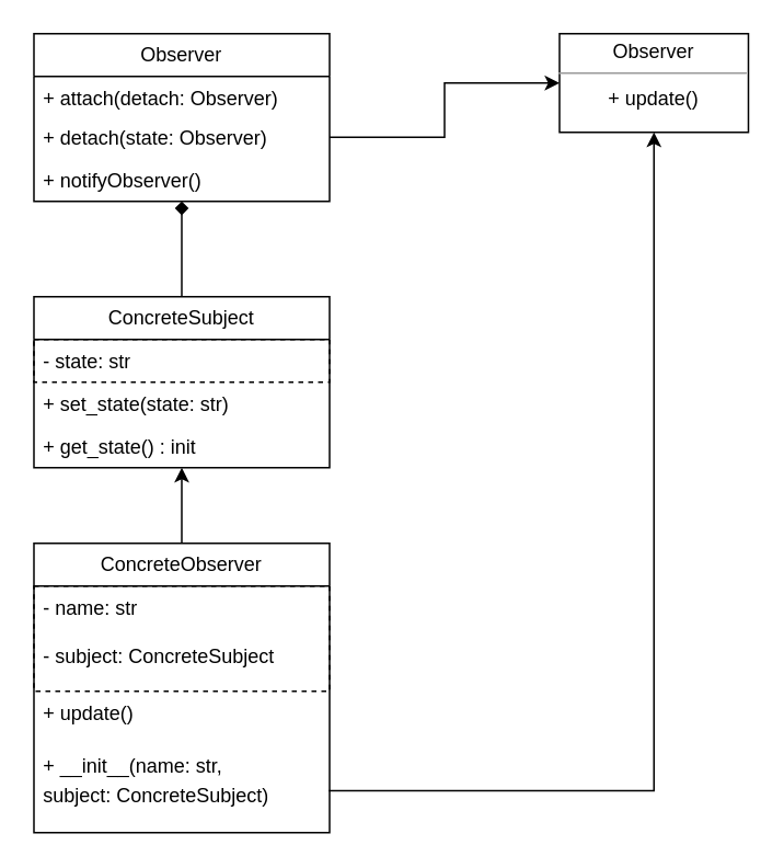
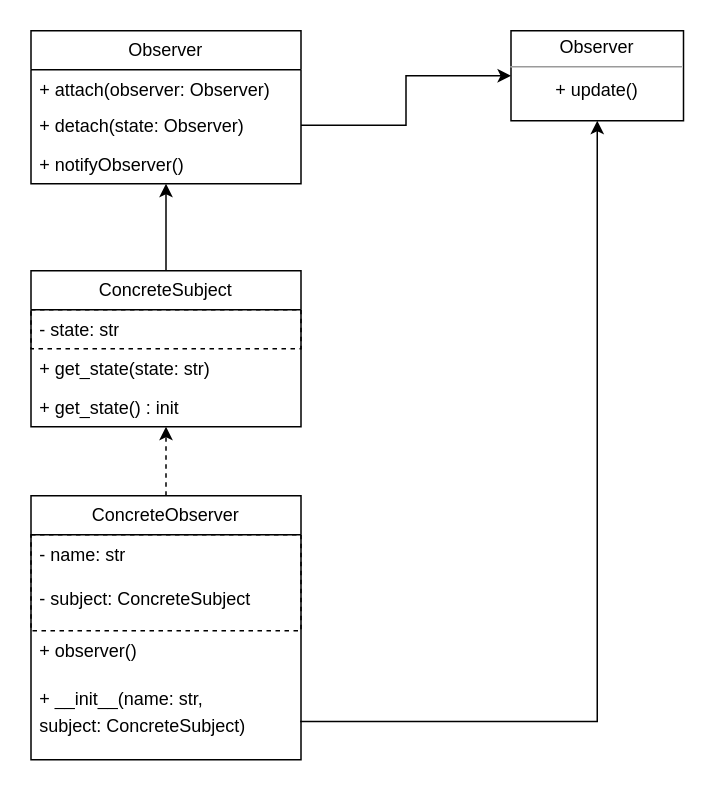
- <mxCell id="3" value="+ attach(detach: Observer)" style="text;strokeColor=none;fillColor=none;align=left;verticalAlign=top;spacingLeft=4;spacingRight=4;overflow=hidden;rotatable=0;points=[[0,0.5],[1,0.5]];portConstraint=eastwest;whiteSpace=wrap;html=1;" vertex="1" parent="2"><mxGeometry y="26" width="180" height="24" as="geometry" /></mxCell>
+ <mxCell id="3" value="+ attach(observer: Observer)" style="text;strokeColor=none;fillColor=none;align=left;verticalAlign=top;spacingLeft=4;spacingRight=4;overflow=hidden;rotatable=0;points=[[0,0.5],[1,0.5]];portConstraint=eastwest;whiteSpace=wrap;html=1;" vertex="1" parent="2"><mxGeometry y="26" width="180" height="24" as="geometry" /></mxCell>
- <mxCell id="6" value="" style="edgeStyle=orthogonalEdgeStyle;rounded=0;orthogonalLoop=1;jettySize=auto;html=1;endArrow=diamond;" edge="1" parent="1" source="7" target="5"><mxGeometry relative="1" as="geometry"><Array as="points"><mxPoint x="110" y="130" /><mxPoint x="110" y="130" /></Array></mxGeometry></mxCell>
+ <mxCell id="6" value="" style="edgeStyle=orthogonalEdgeStyle;rounded=0;orthogonalLoop=1;jettySize=auto;html=1;" edge="1" parent="1" source="7" target="5"><mxGeometry relative="1" as="geometry"><Array as="points"><mxPoint x="110" y="130" /><mxPoint x="110" y="130" /></Array></mxGeometry></mxCell>
- <mxCell id="9" value="+ set_state(state: str)" style="text;strokeColor=none;fillColor=none;align=left;verticalAlign=top;spacingLeft=4;spacingRight=4;overflow=hidden;rotatable=0;points=[[0,0.5],[1,0.5]];portConstraint=eastwest;whiteSpace=wrap;html=1;" vertex="1" parent="7"><mxGeometry y="52" width="180" height="26" as="geometry" /></mxCell>
+ <mxCell id="9" value="+ get_state(state: str)" style="text;strokeColor=none;fillColor=none;align=left;verticalAlign=top;spacingLeft=4;spacingRight=4;overflow=hidden;rotatable=0;points=[[0,0.5],[1,0.5]];portConstraint=eastwest;whiteSpace=wrap;html=1;" vertex="1" parent="7"><mxGeometry y="52" width="180" height="26" as="geometry" /></mxCell>
- <mxCell id="11" value="" style="edgeStyle=orthogonalEdgeStyle;rounded=0;orthogonalLoop=1;jettySize=auto;html=1;" edge="1" parent="1" source="12" target="10"><mxGeometry relative="1" as="geometry"><Array as="points"><mxPoint x="110" y="290" /><mxPoint x="110" y="290" /></Array></mxGeometry></mxCell>
+ <mxCell id="11" value="" style="edgeStyle=orthogonalEdgeStyle;rounded=0;orthogonalLoop=1;jettySize=auto;html=1;dashed=1;" edge="1" parent="1" source="12" target="10"><mxGeometry relative="1" as="geometry"><Array as="points"><mxPoint x="110" y="290" /><mxPoint x="110" y="290" /></Array></mxGeometry></mxCell>
- <mxCell id="14" value="+ update()" style="text;strokeColor=none;fillColor=none;align=left;verticalAlign=top;spacingLeft=4;spacingRight=4;overflow=hidden;rotatable=0;points=[[0,0.5],[1,0.5]];portConstraint=eastwest;whiteSpace=wrap;html=1;" vertex="1" parent="12"><mxGeometry y="90" width="180" height="32" as="geometry" /></mxCell>
+ <mxCell id="14" value="+ observer()" style="text;strokeColor=none;fillColor=none;align=left;verticalAlign=top;spacingLeft=4;spacingRight=4;overflow=hidden;rotatable=0;points=[[0,0.5],[1,0.5]];portConstraint=eastwest;whiteSpace=wrap;html=1;" vertex="1" parent="12"><mxGeometry y="90" width="180" height="32" as="geometry" /></mxCell>
